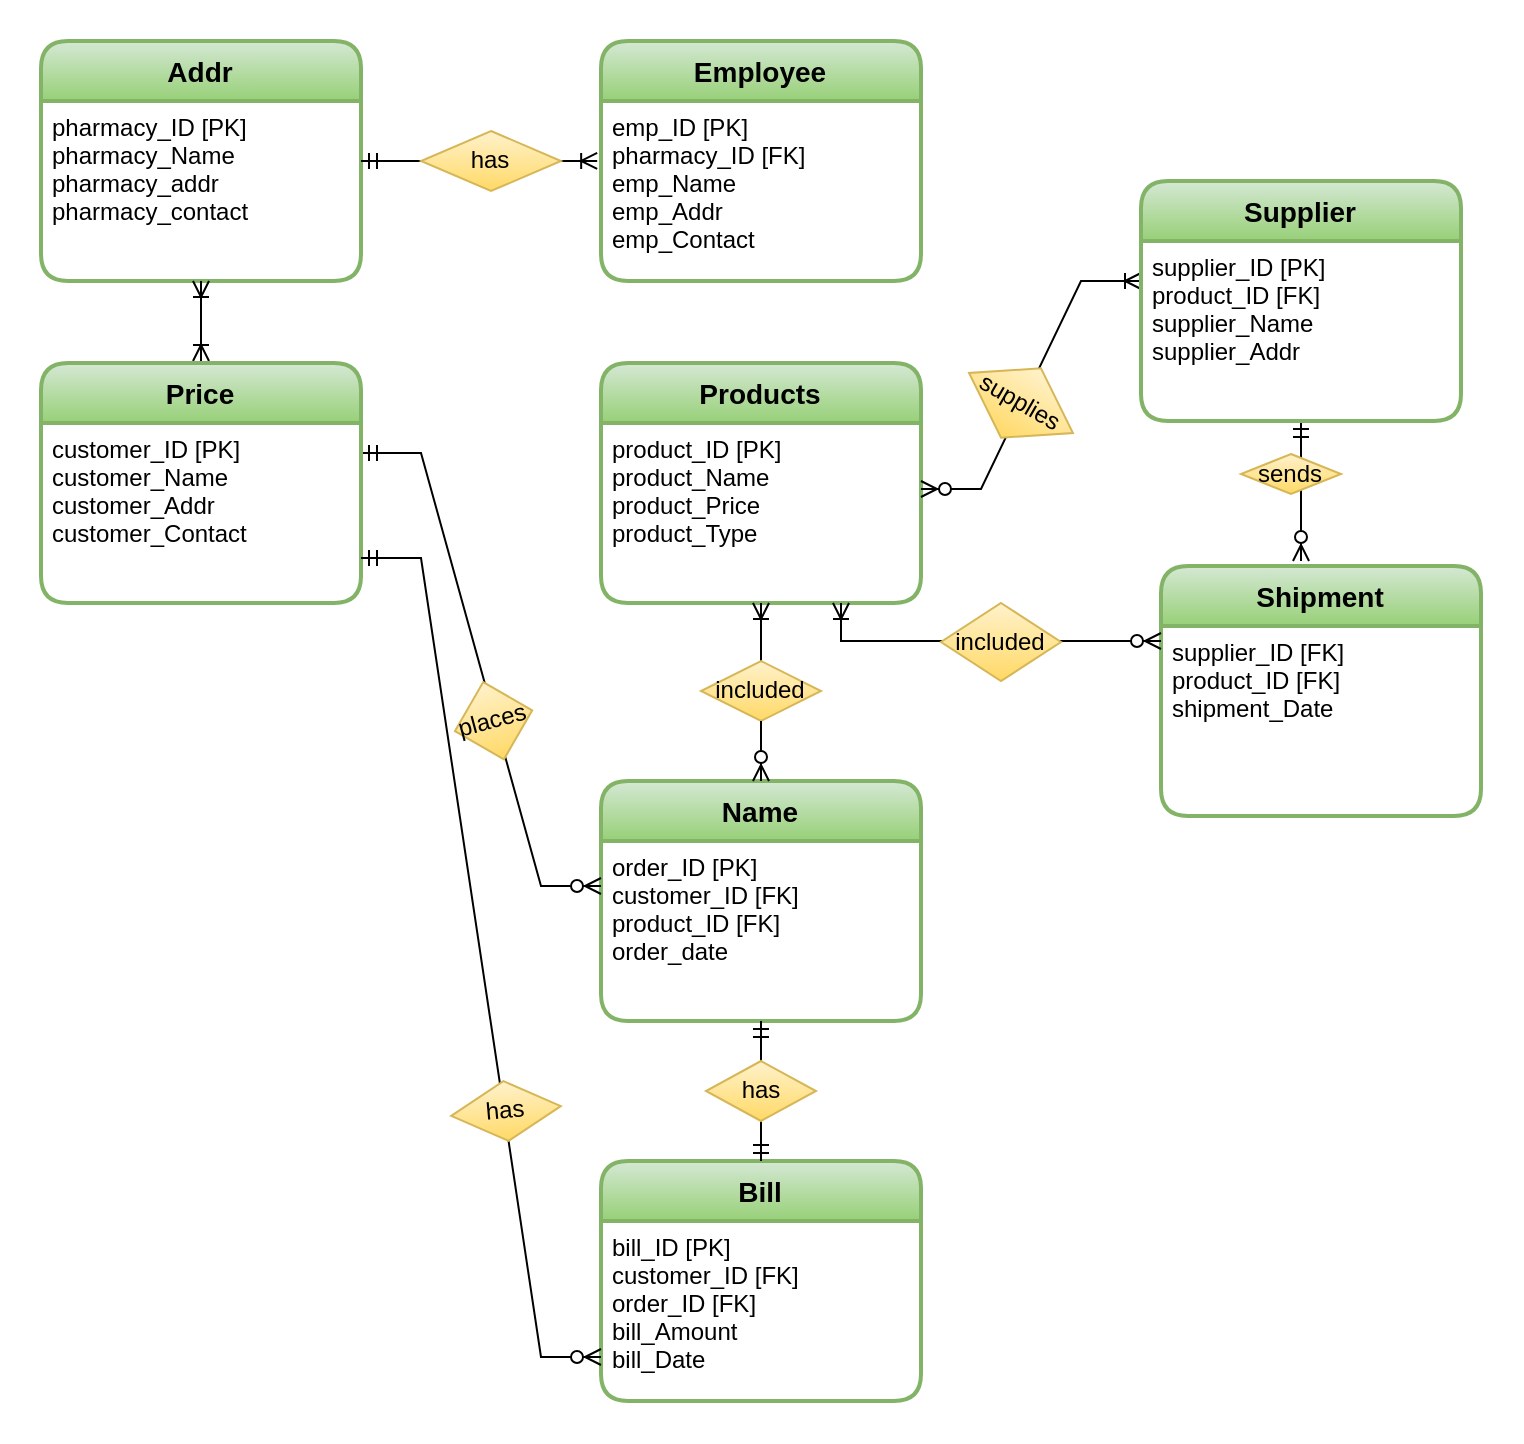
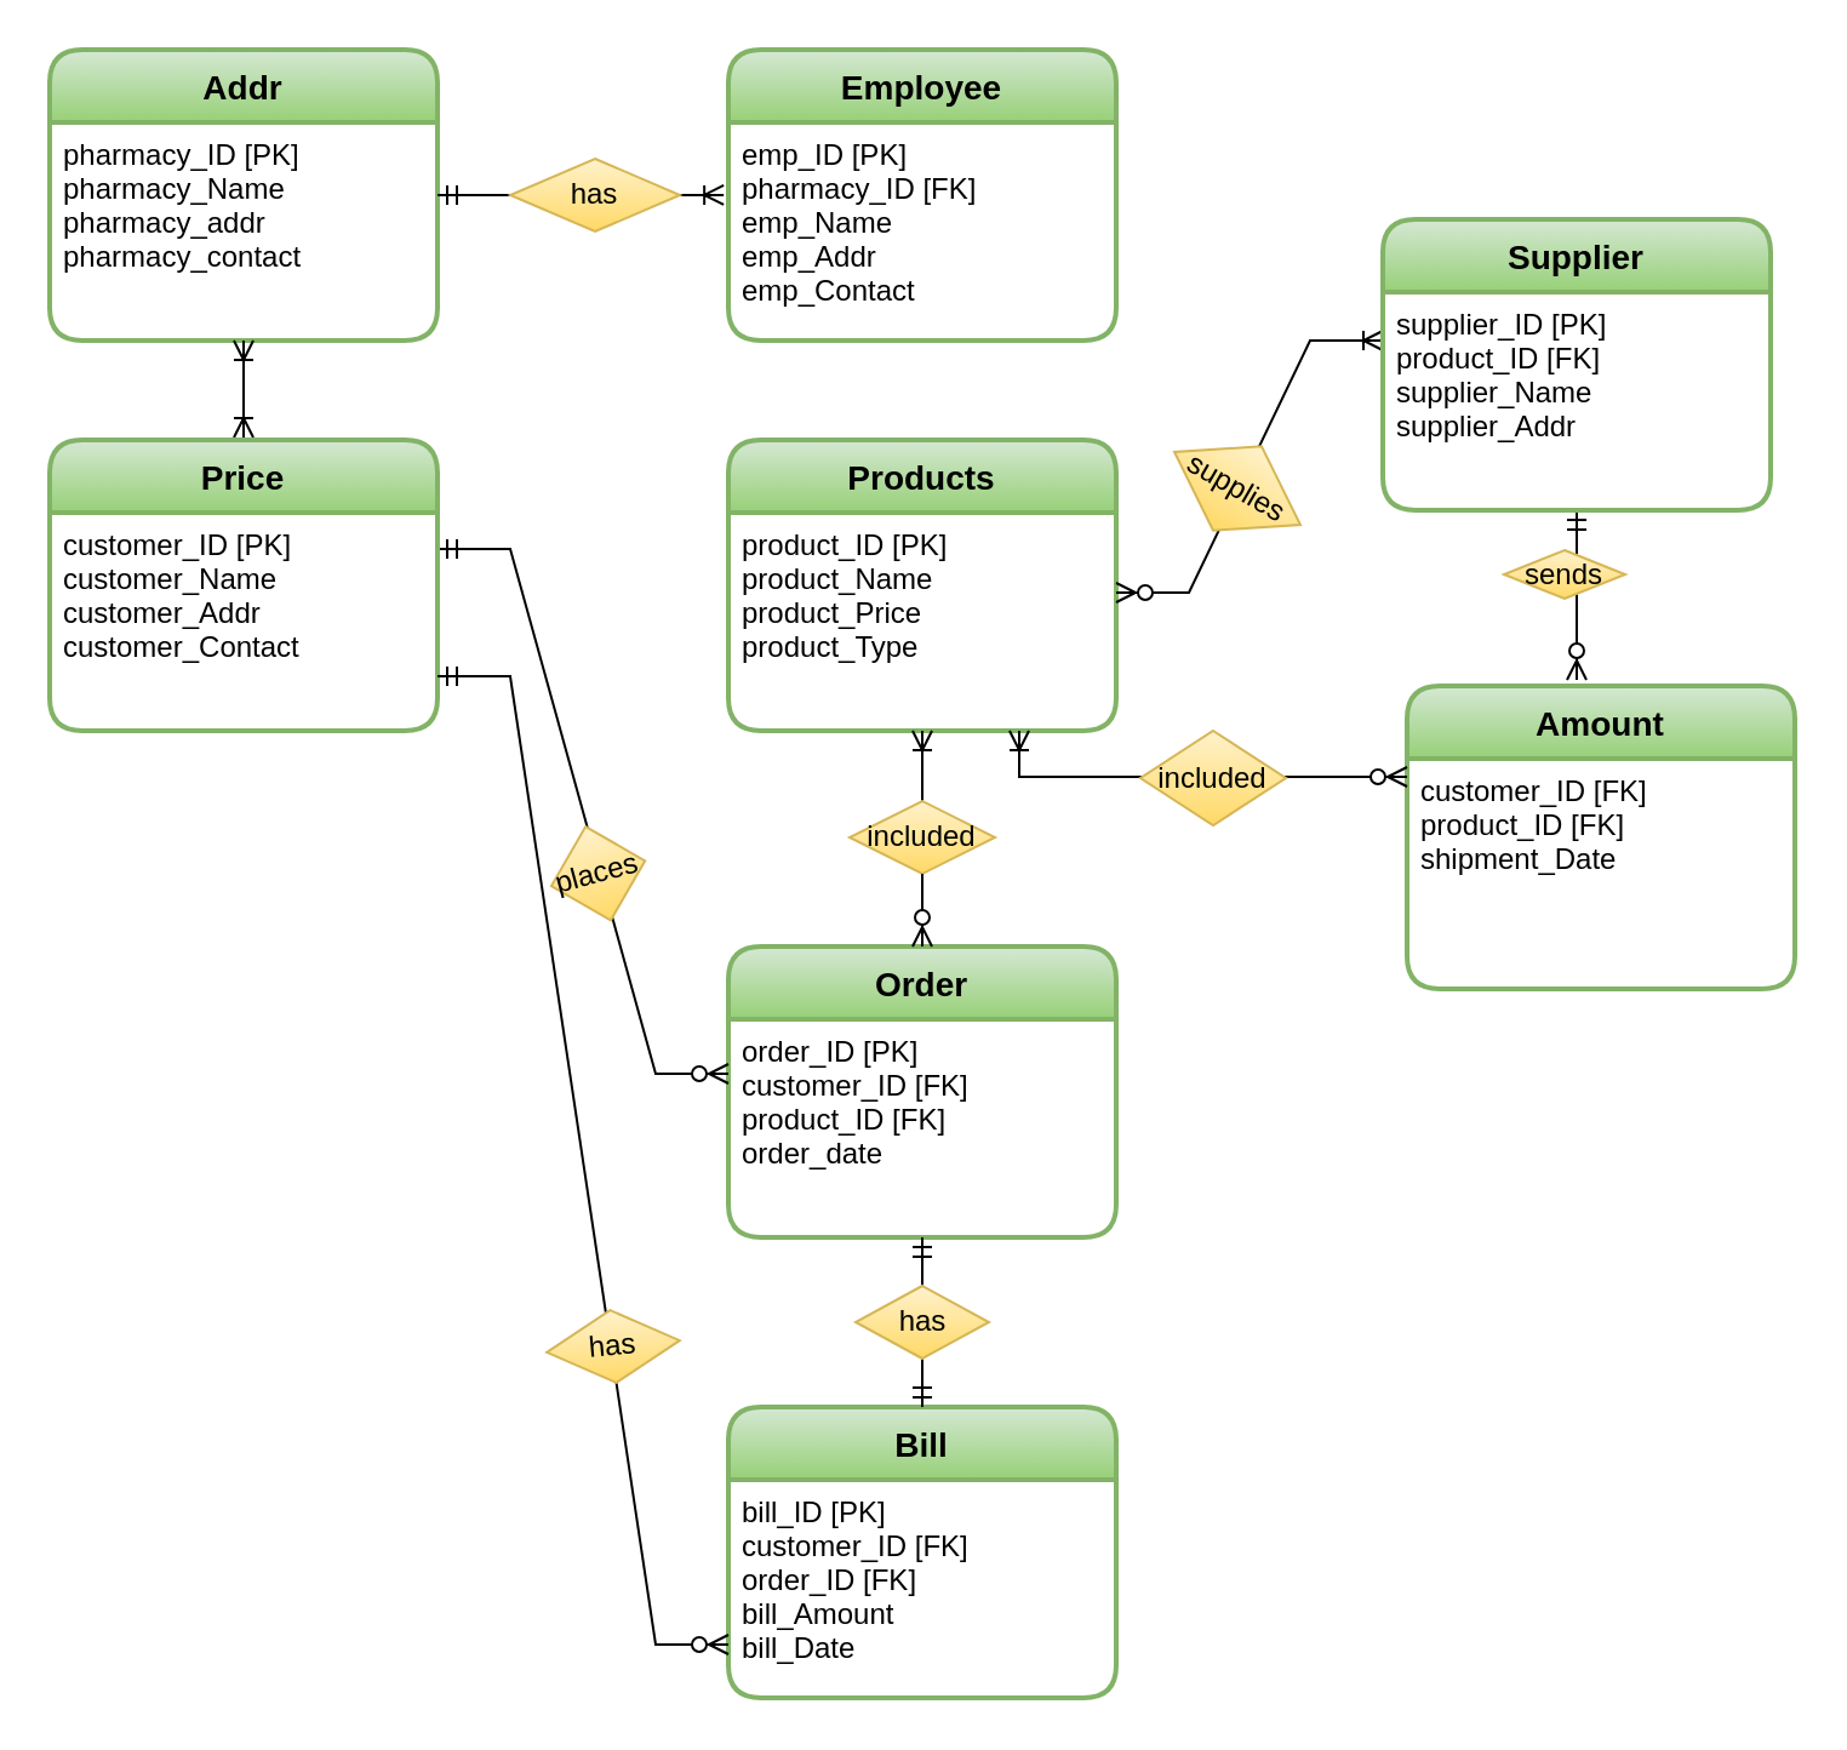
- <mxCell id="11" value="Shipment" style="swimlane;childLayout=stackLayout;horizontal=1;startSize=30;horizontalStack=0;rounded=1;fontSize=14;fontStyle=1;strokeWidth=2;resizeParent=0;resizeLast=1;shadow=0;dashed=0;align=center;fillColor=#d5e8d4;strokeColor=#82b366;gradientColor=#97d077;" parent="1" vertex="1"><mxGeometry x="580" y="282.5" width="160" height="125" as="geometry" /></mxCell>
+ <mxCell id="11" value="Amount" style="swimlane;childLayout=stackLayout;horizontal=1;startSize=30;horizontalStack=0;rounded=1;fontSize=14;fontStyle=1;strokeWidth=2;resizeParent=0;resizeLast=1;shadow=0;dashed=0;align=center;fillColor=#d5e8d4;strokeColor=#82b366;gradientColor=#97d077;" parent="1" vertex="1"><mxGeometry x="580" y="282.5" width="160" height="125" as="geometry" /></mxCell>
- <mxCell id="12" value="supplier_ID [FK]&#10;product_ID [FK]&#10;shipment_Date" style="align=left;strokeColor=none;fillColor=none;spacingLeft=4;fontSize=12;verticalAlign=top;resizable=0;rotatable=0;part=1;" parent="11" vertex="1"><mxGeometry y="30" width="160" height="95" as="geometry" /></mxCell>
+ <mxCell id="12" value="customer_ID [FK]&#10;product_ID [FK]&#10;shipment_Date" style="align=left;strokeColor=none;fillColor=none;spacingLeft=4;fontSize=12;verticalAlign=top;resizable=0;rotatable=0;part=1;" parent="11" vertex="1"><mxGeometry y="30" width="160" height="95" as="geometry" /></mxCell>
- <mxCell id="13" value="Name" style="swimlane;childLayout=stackLayout;horizontal=1;startSize=30;horizontalStack=0;rounded=1;fontSize=14;fontStyle=1;strokeWidth=2;resizeParent=0;resizeLast=1;shadow=0;dashed=0;align=center;fillColor=#d5e8d4;strokeColor=#82b366;gradientColor=#97d077;" parent="1" vertex="1"><mxGeometry x="300" y="390" width="160" height="120" as="geometry" /></mxCell>
+ <mxCell id="13" value="Order" style="swimlane;childLayout=stackLayout;horizontal=1;startSize=30;horizontalStack=0;rounded=1;fontSize=14;fontStyle=1;strokeWidth=2;resizeParent=0;resizeLast=1;shadow=0;dashed=0;align=center;fillColor=#d5e8d4;strokeColor=#82b366;gradientColor=#97d077;" parent="1" vertex="1"><mxGeometry x="300" y="390" width="160" height="120" as="geometry" /></mxCell>
